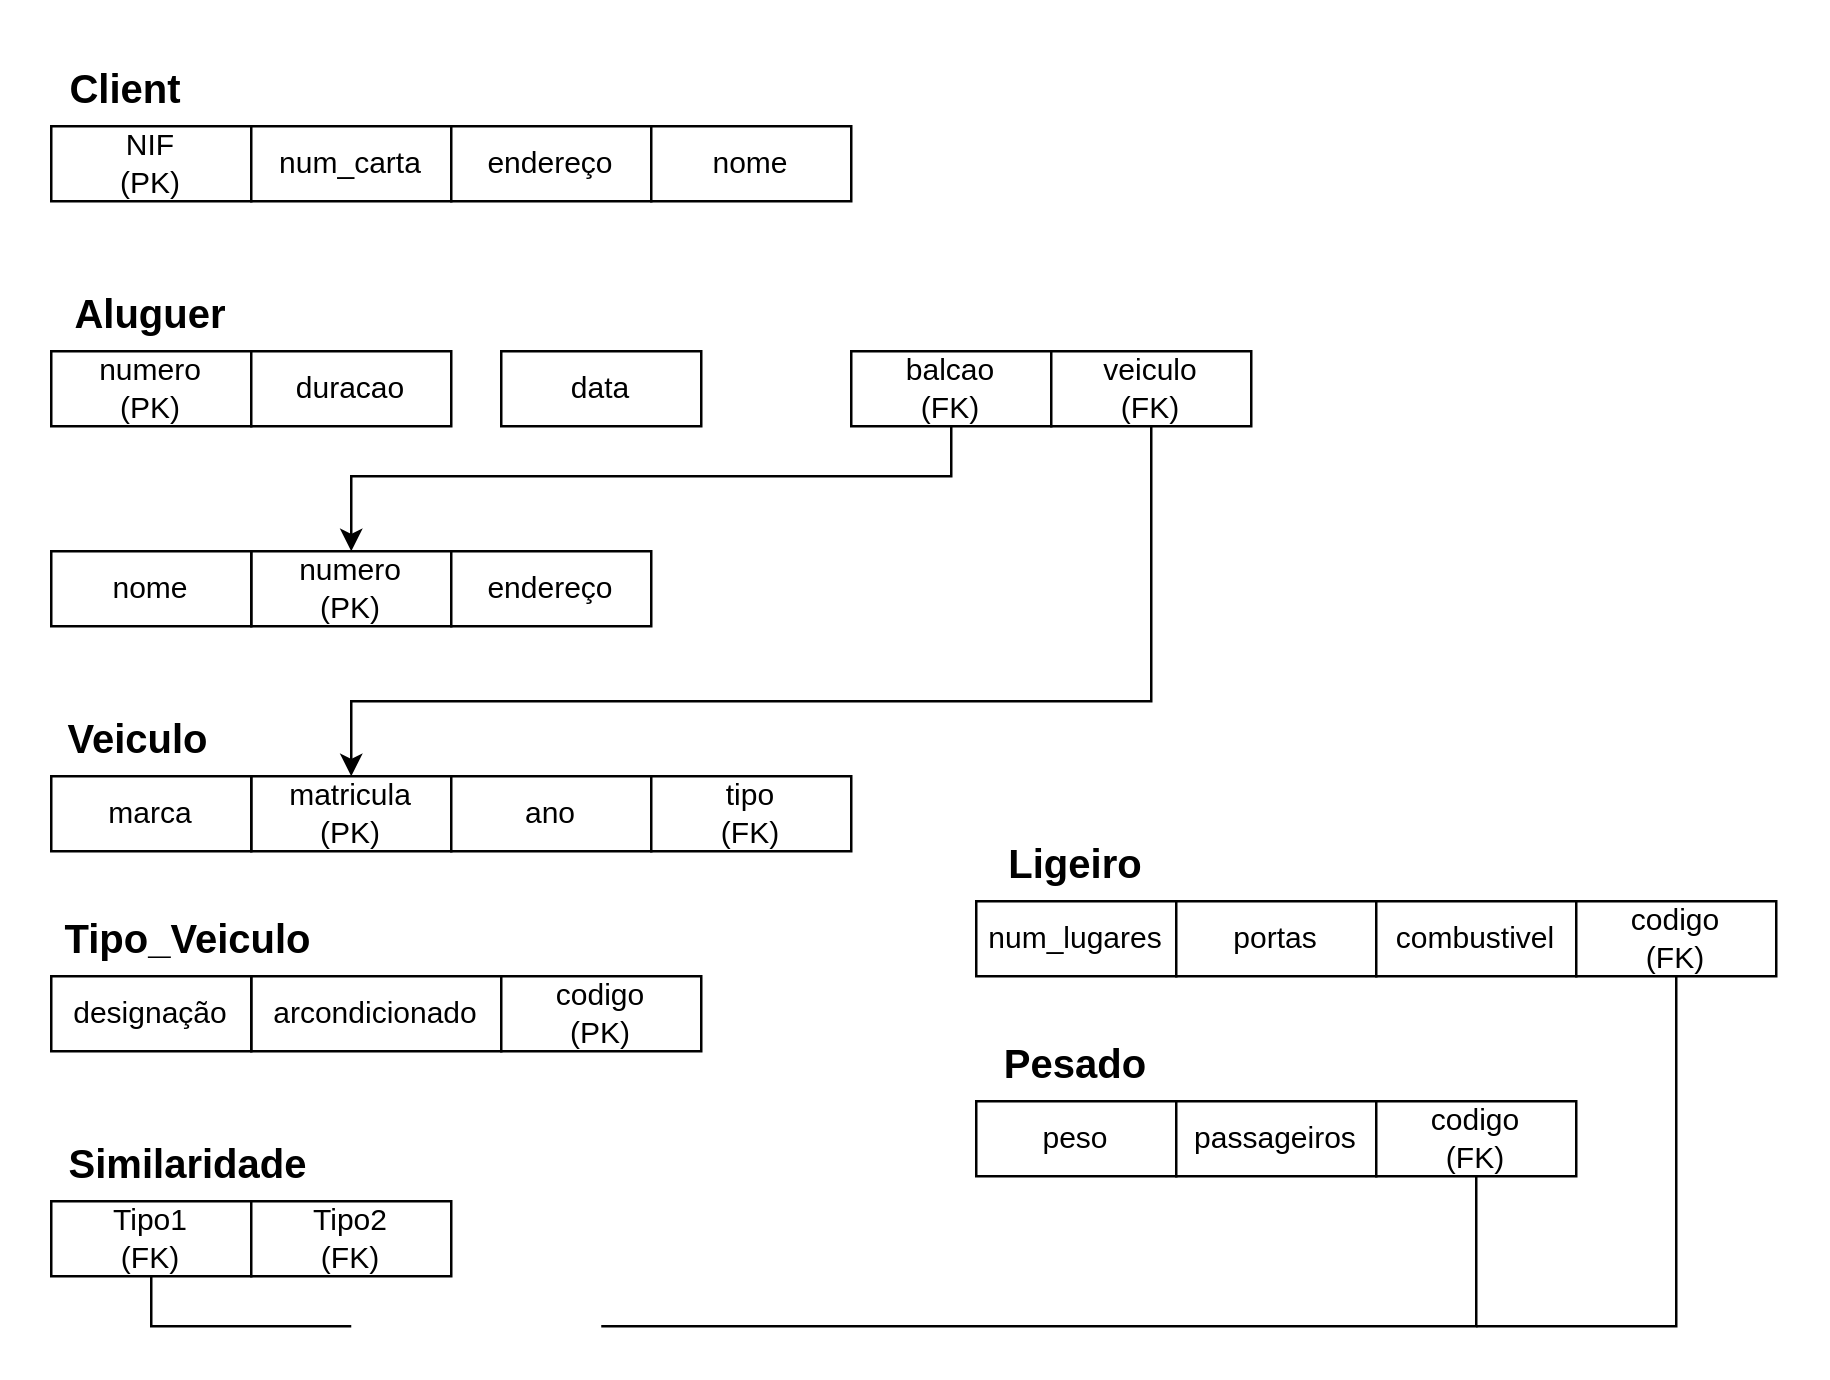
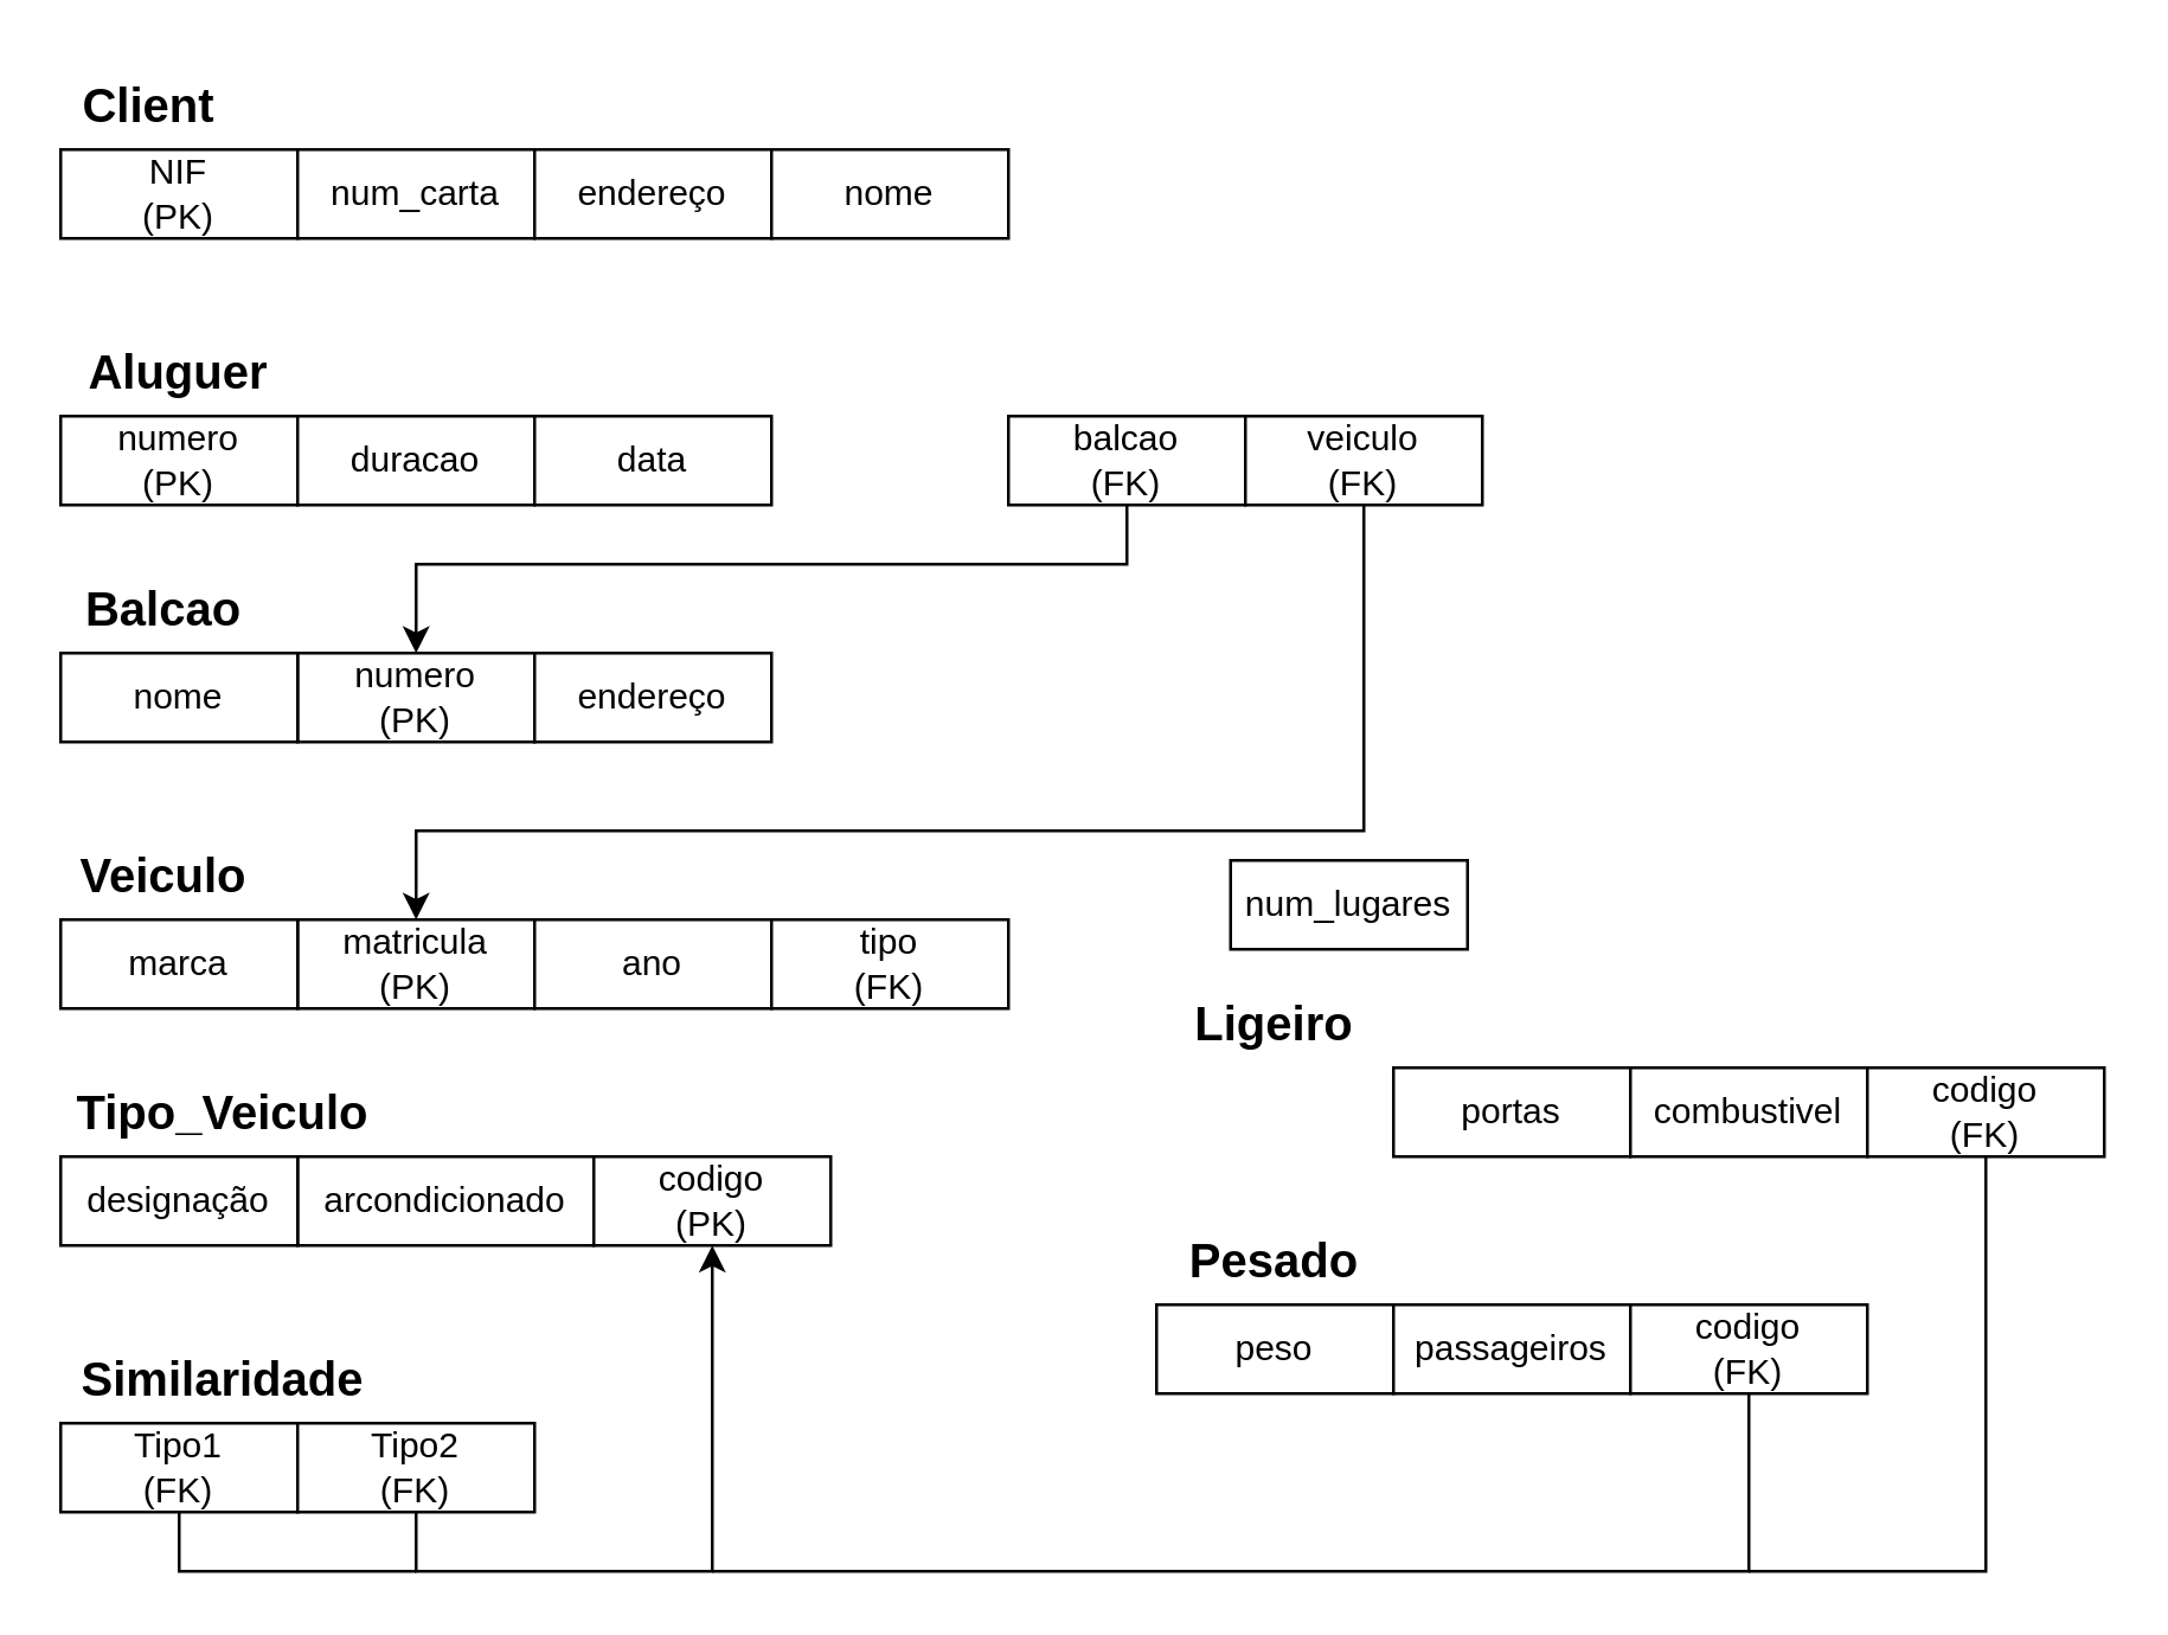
- <mxCell id="10" value="data" style="rounded=0;whiteSpace=wrap;html=1;" parent="1" vertex="1"><mxGeometry x="200" y="140" width="80" height="30" as="geometry" /></mxCell>
+ <mxCell id="10" value="data" style="rounded=0;whiteSpace=wrap;html=1;" parent="1" vertex="1"><mxGeometry x="180" y="140" width="80" height="30" as="geometry" /></mxCell>
+ <mxCell id="15" value="Balcao" style="text;html=1;align=center;verticalAlign=middle;whiteSpace=wrap;rounded=0;fontSize=16;fontStyle=1" parent="1" vertex="1"><mxGeometry x="20" y="190" width="70" height="30" as="geometry" /></mxCell>
- <mxCell id="34" value="num_lugares" style="rounded=0;whiteSpace=wrap;html=1;" parent="1" vertex="1"><mxGeometry x="390" y="360" width="80" height="30" as="geometry" /></mxCell>
+ <mxCell id="34" value="num_lugares" style="rounded=0;whiteSpace=wrap;html=1;" parent="1" vertex="1"><mxGeometry x="415" y="290" width="80" height="30" as="geometry" /></mxCell>
+ <mxCell id="31" style="edgeStyle=orthogonalEdgeStyle;rounded=0;orthogonalLoop=1;jettySize=auto;html=1;entryX=0.5;entryY=1;entryDx=0;entryDy=0;" parent="1" source="32" target="27" edge="1"><mxGeometry relative="1" as="geometry"><Array as="points"><mxPoint x="140" y="530" /><mxPoint x="240" y="530" /></Array></mxGeometry></mxCell>
